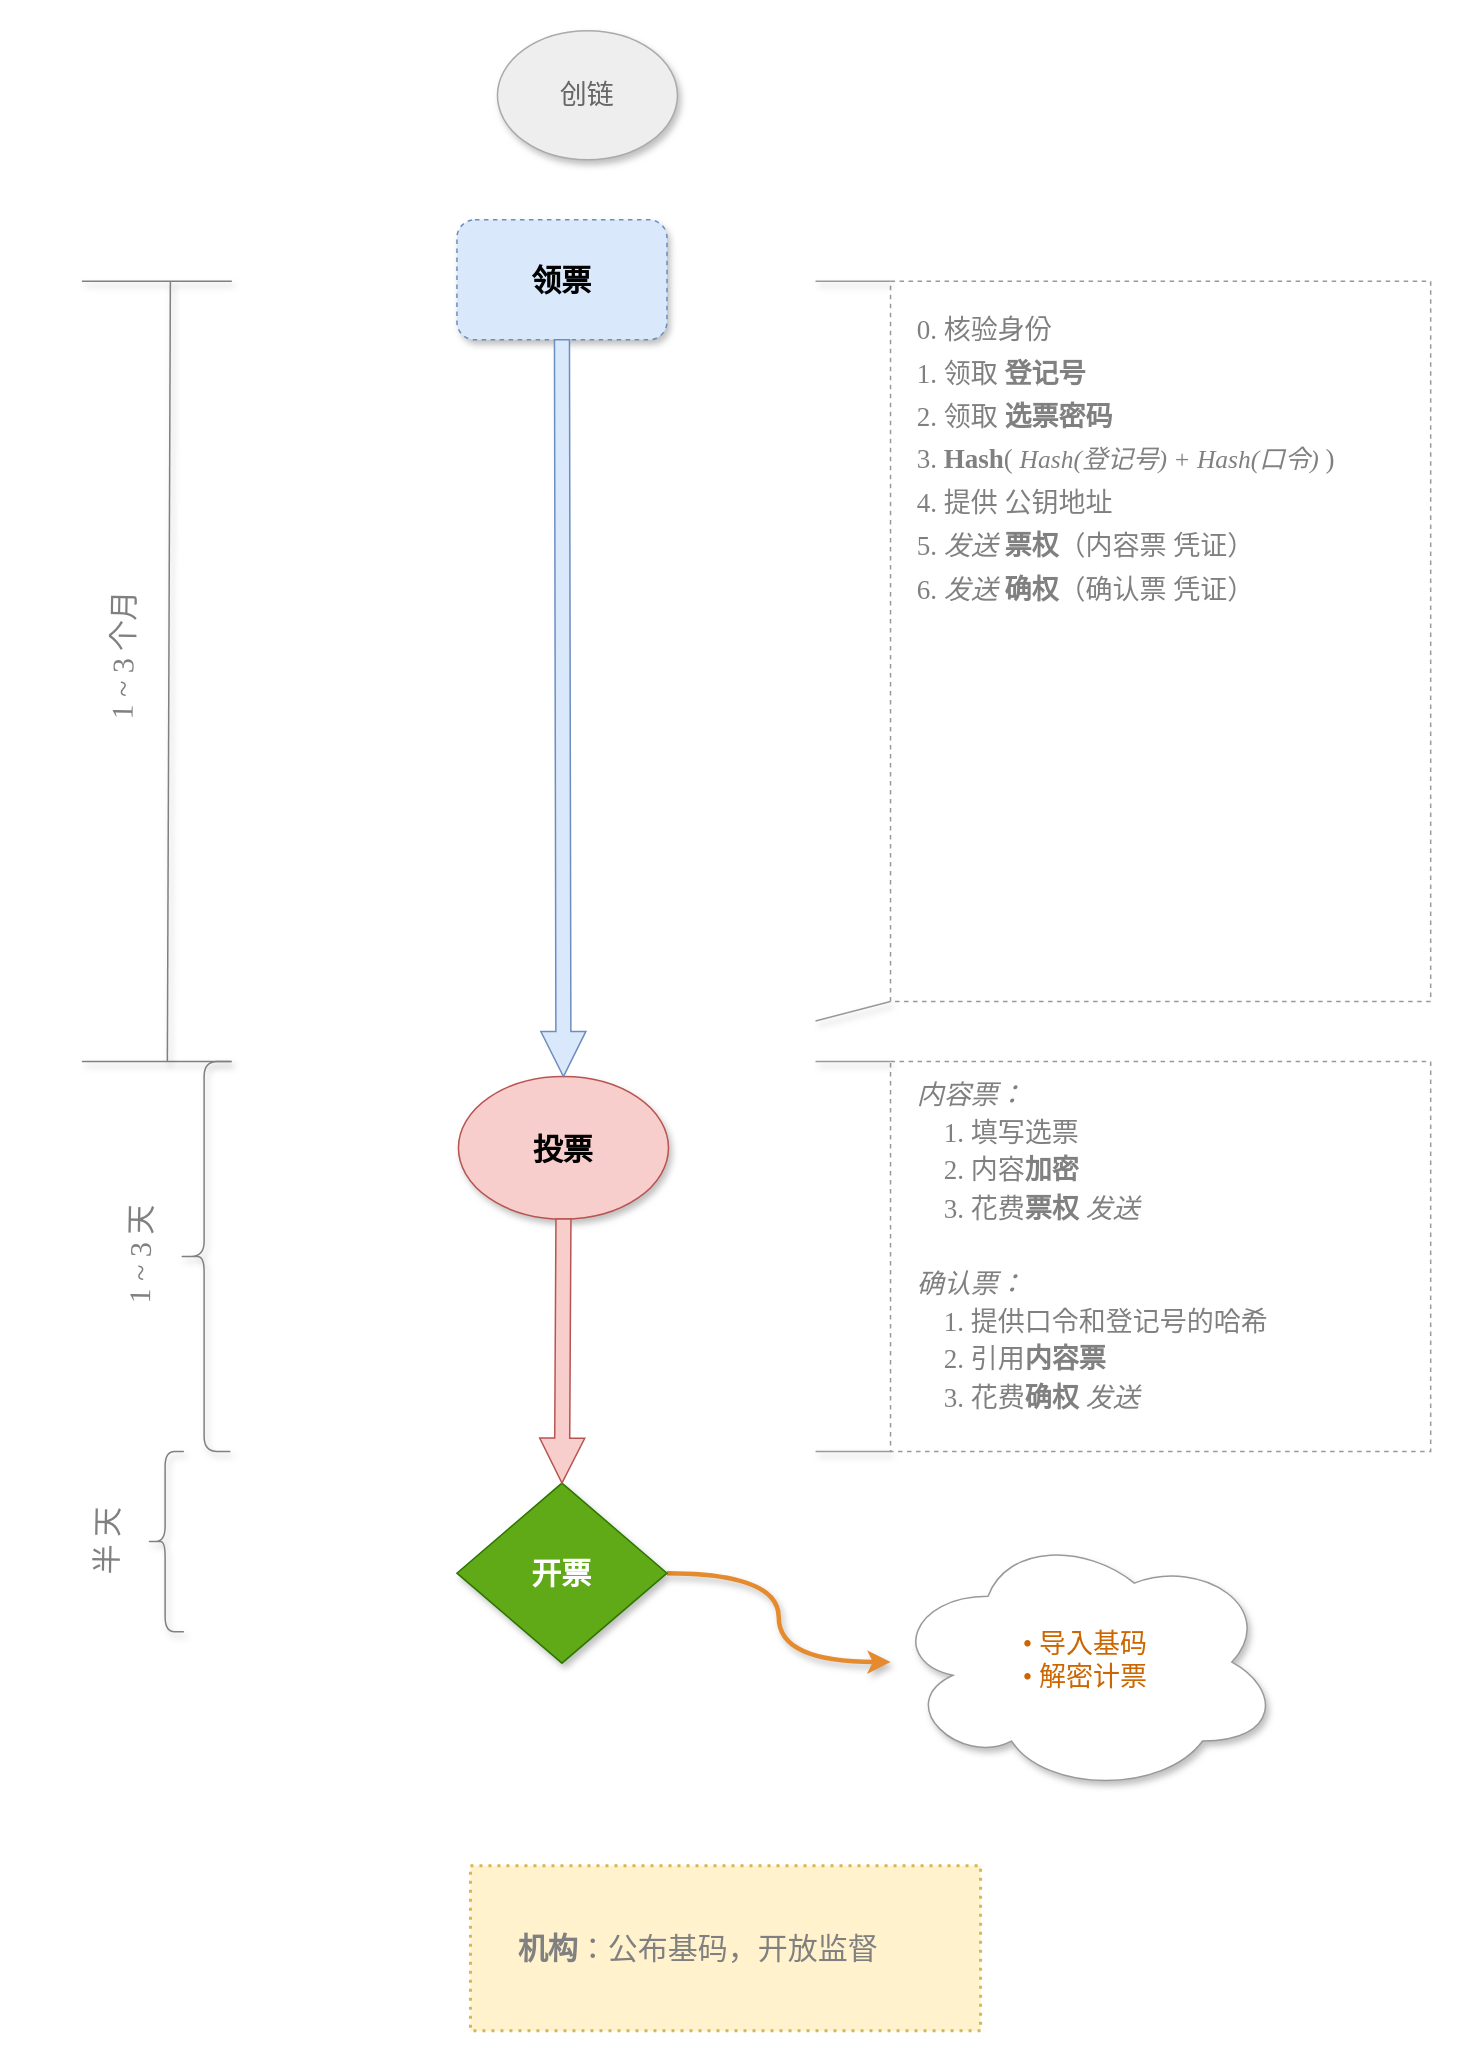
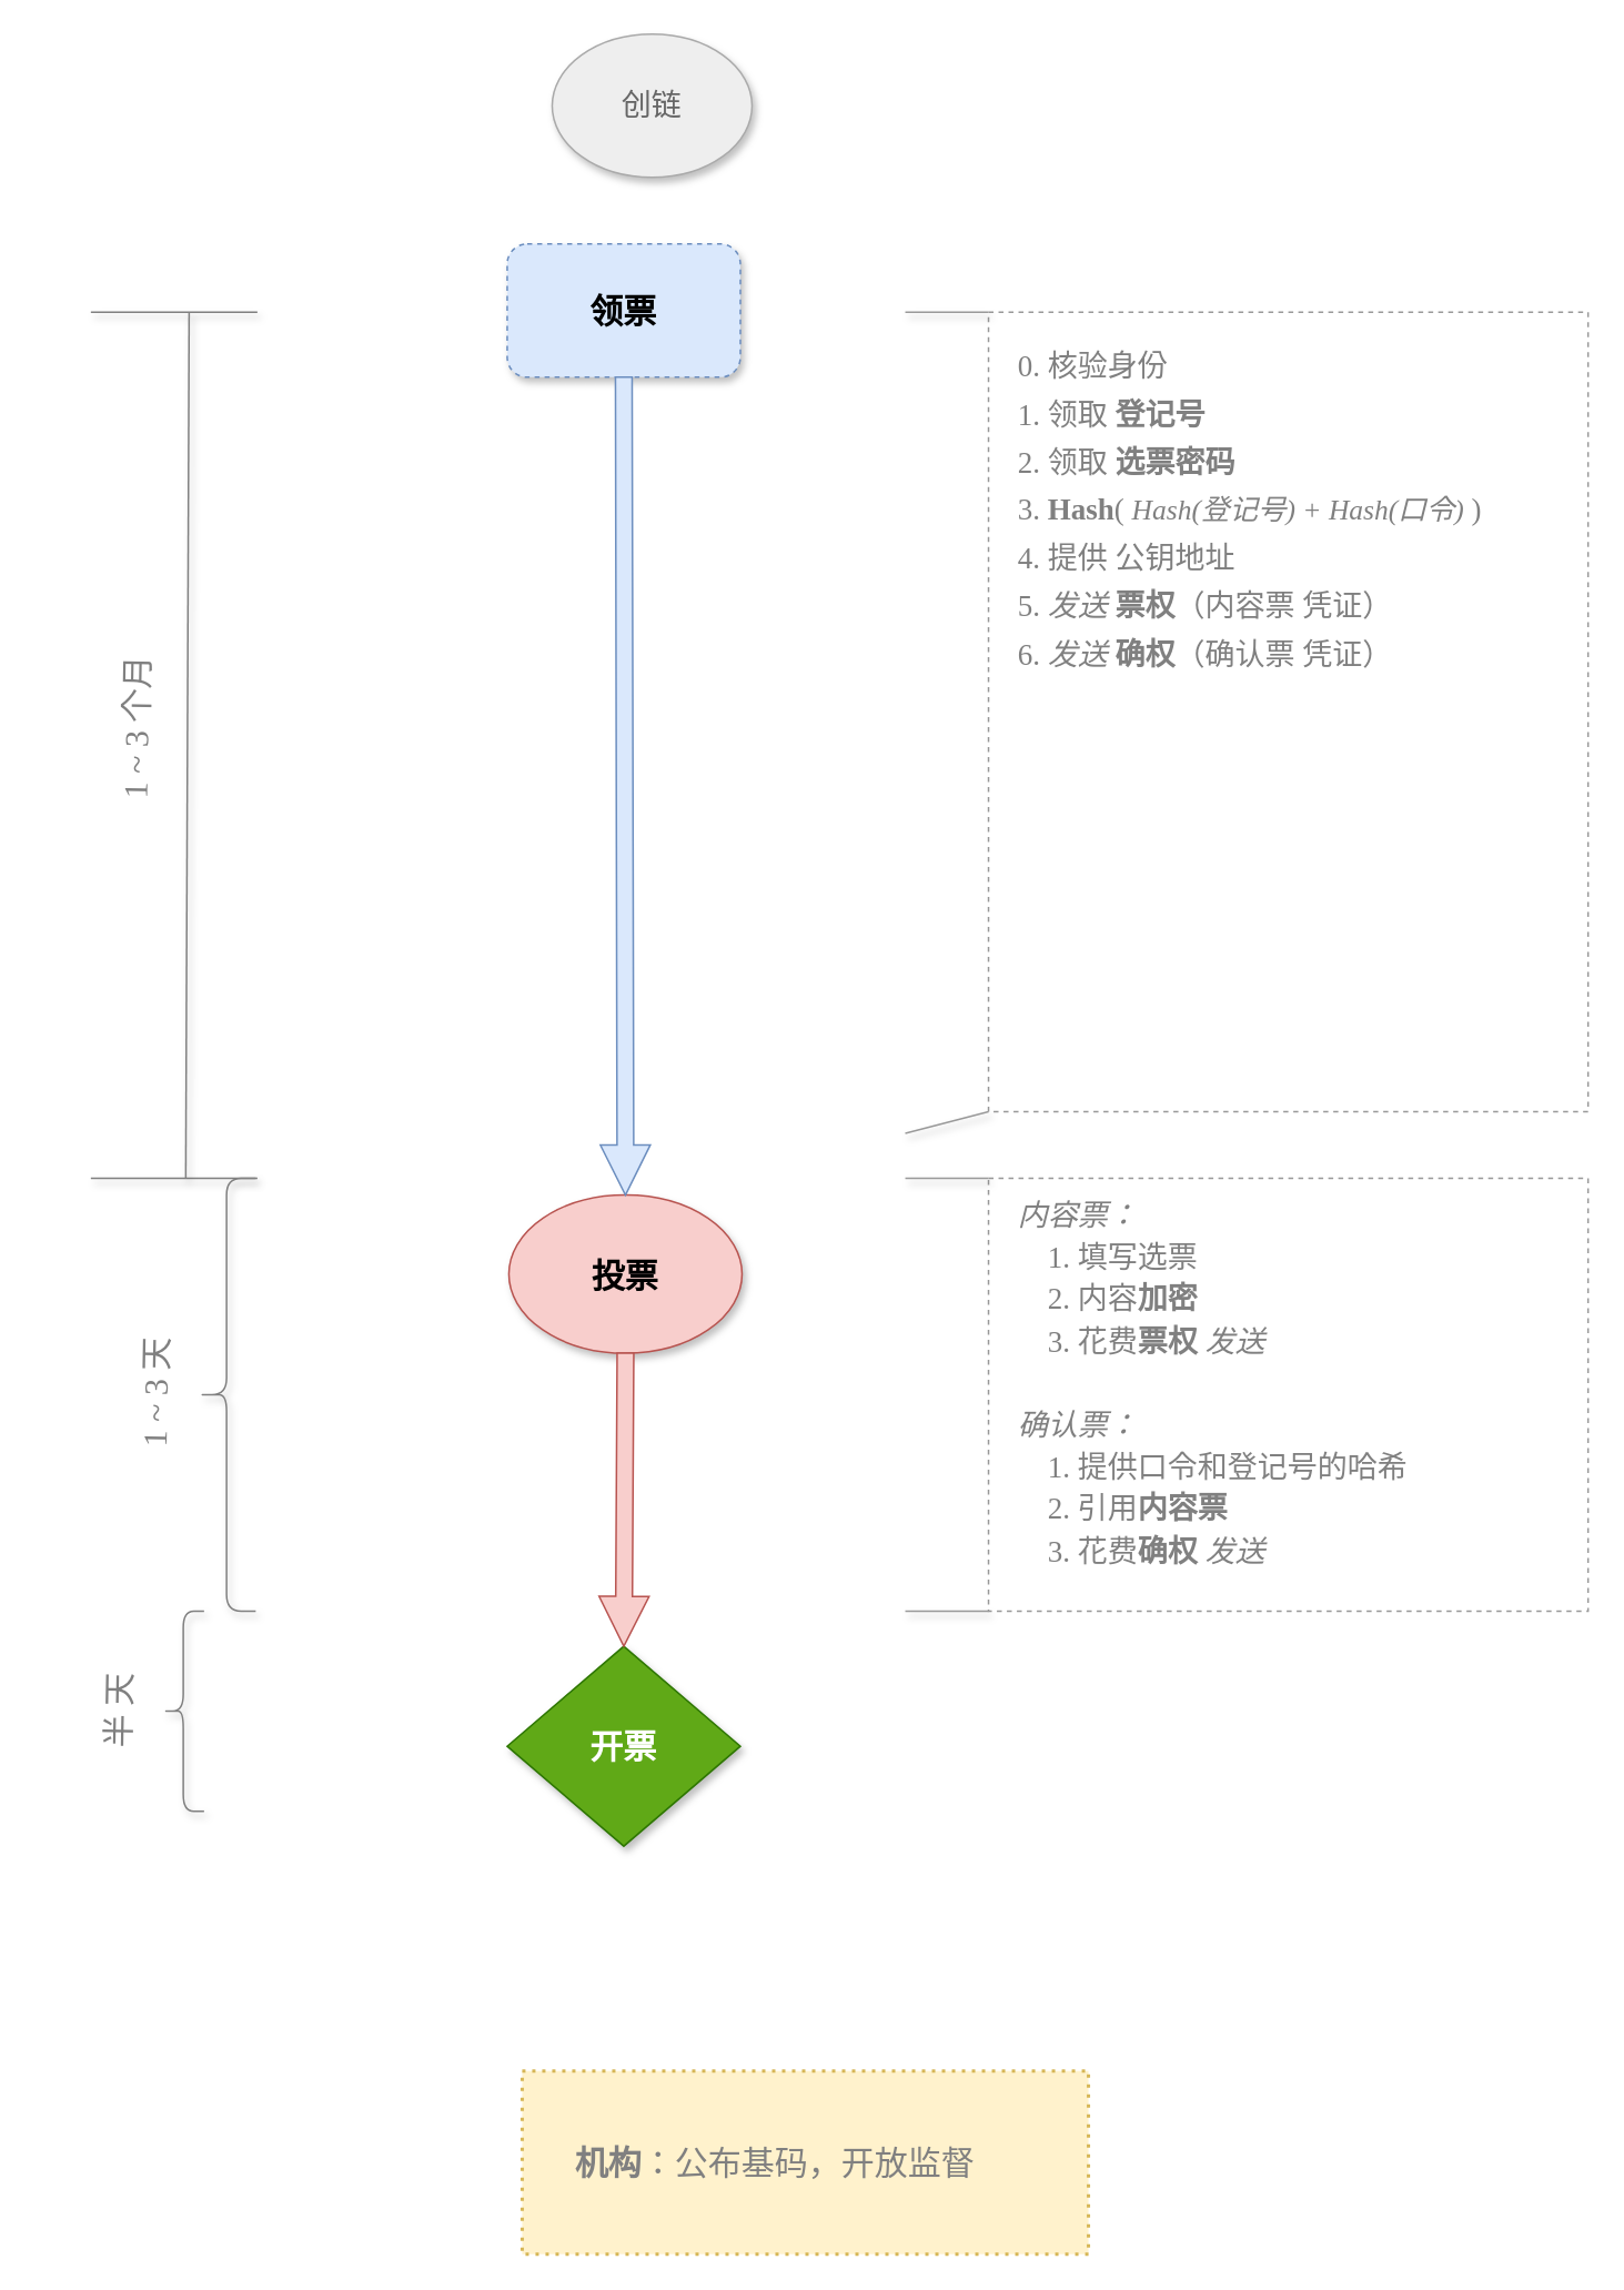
- <mxCell id="5" style="edgeStyle=orthogonalEdgeStyle;rounded=0;orthogonalLoop=1;jettySize=auto;html=1;elbow=vertical;curved=1;strokeColor=#E68A2E;strokeWidth=3;shadow=1;" parent="1" source="6" target="12" edge="1"><mxGeometry relative="1" as="geometry" /></mxCell>
- <mxCell id="12" value="&lt;span style=&quot;text-align: left;&quot;&gt;• 导入基码&lt;/span&gt;&lt;br style=&quot;text-align: left;&quot;&gt;&lt;span style=&quot;text-align: left;&quot;&gt;• 解密计票&lt;/span&gt;" style="ellipse;shape=cloud;whiteSpace=wrap;html=1;fontSize=18;fontFamily=Verdana;fontColor=#CC6600;strokeColor=#999999;shadow=1;fillColor=#FFFFFF;" parent="1" vertex="1"><mxGeometry x="593" y="1019.6" width="260" height="175.4" as="geometry" /></mxCell>
